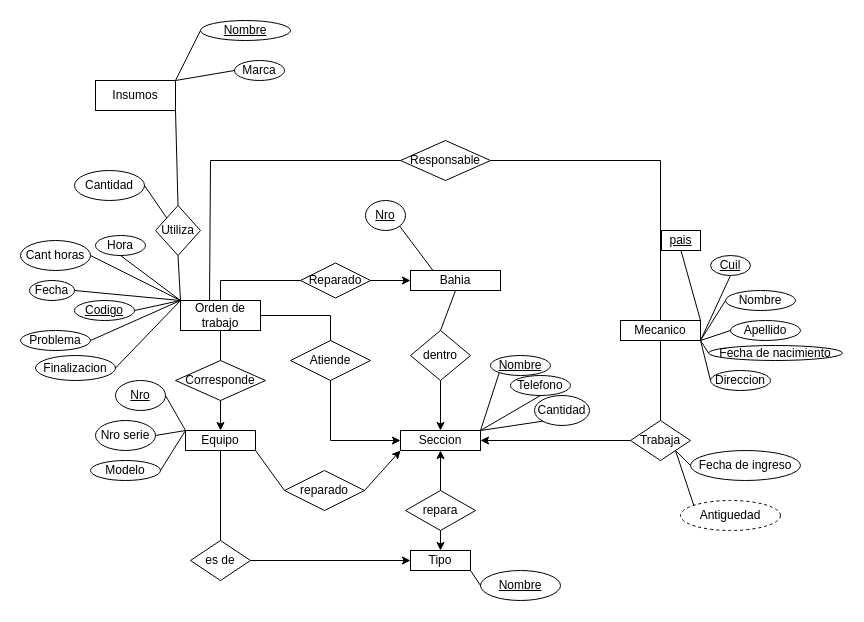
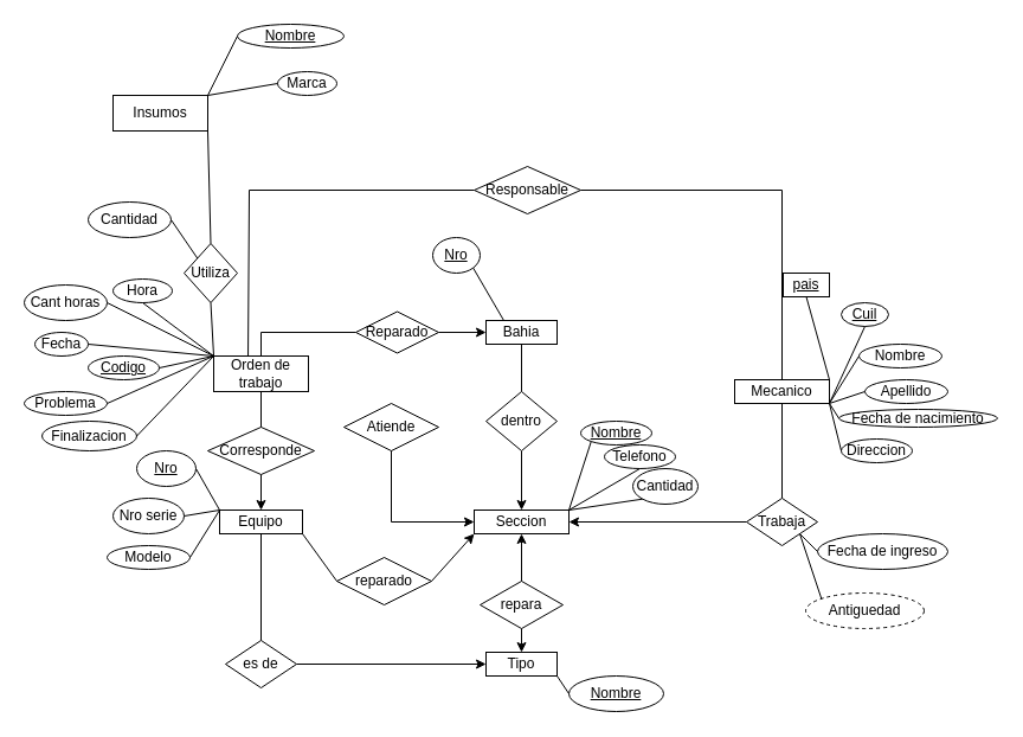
- <mxCell id="43" value="Bahia" style="rounded=0;whiteSpace=wrap;html=1;" vertex="1" parent="1"><mxGeometry x="410" y="270" width="90" height="20" as="geometry" /></mxCell>
+ <mxCell id="43" value="Bahia" style="rounded=0;whiteSpace=wrap;html=1;" vertex="1" parent="1"><mxGeometry x="410" y="270" width="60" height="20" as="geometry" /></mxCell>
- <mxCell id="54" value="" style="endArrow=none;html=1;rounded=0;exitX=0.5;exitY=0;exitDx=0;exitDy=0;entryX=1;entryY=0.5;entryDx=0;entryDy=0;" edge="1" parent="1" source="53" target="49"><mxGeometry width="50" height="50" relative="1" as="geometry"><mxPoint x="500" y="330" as="sourcePoint" /><mxPoint x="550" y="280" as="targetPoint" /><Array as="points"><mxPoint x="330" y="315" /></Array></mxGeometry></mxCell>
